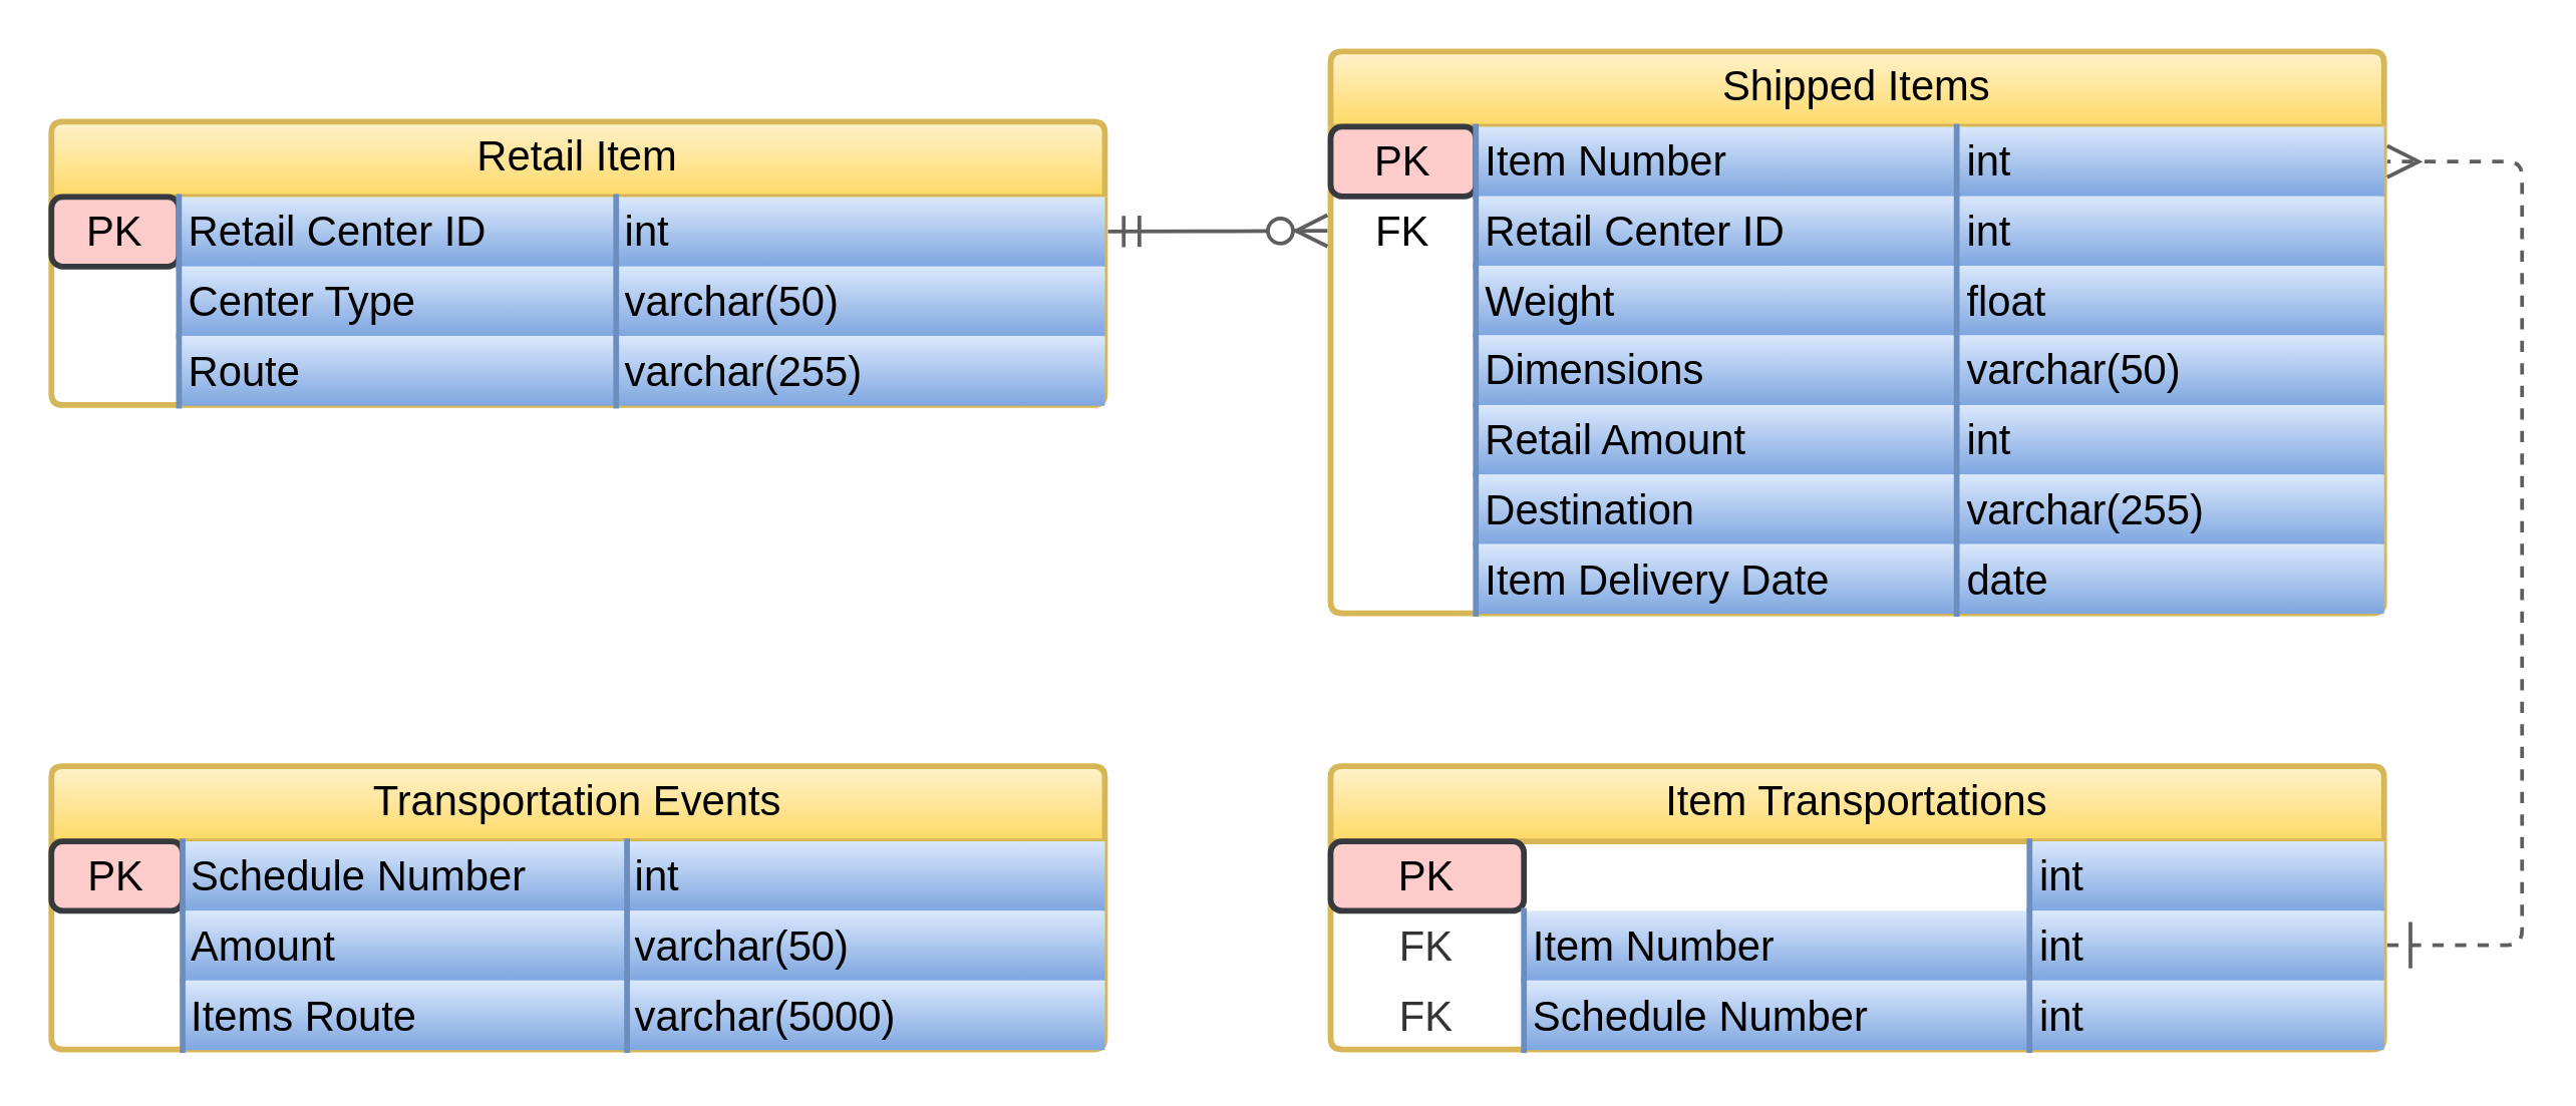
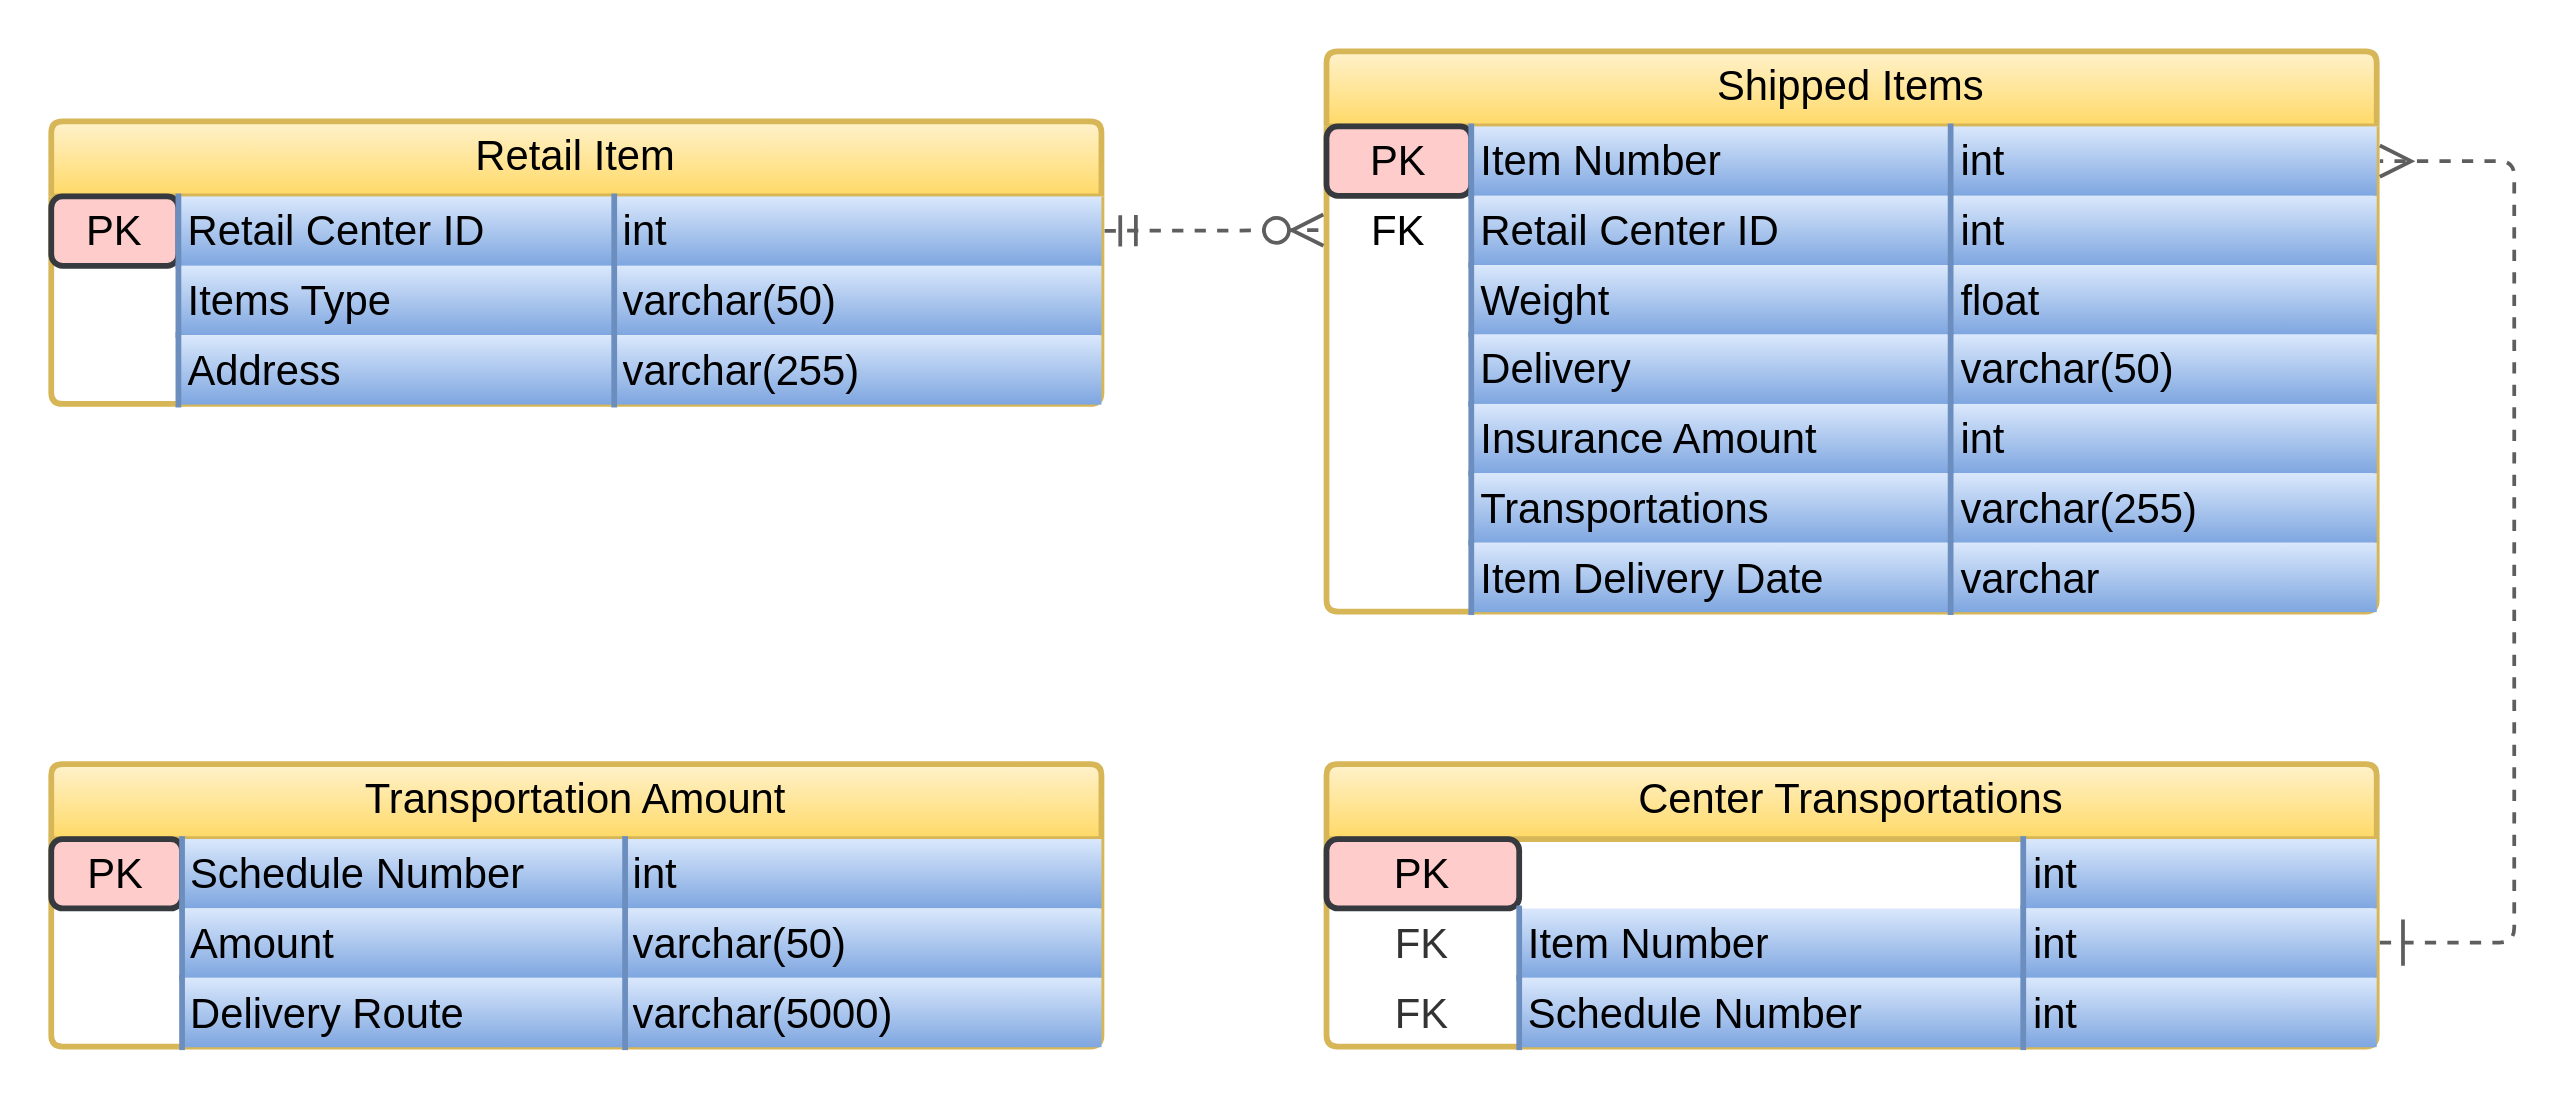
- <mxCell id="53" value="" style="html=1;jettySize=18;whiteSpace=wrap;fontSize=13;strokeColor=#5E5E5E;strokeWidth=1.5;rounded=1;arcSize=12;edgeStyle=orthogonalEdgeStyle;startArrow=ERmandOne;startSize=10;;endArrow=ERzeroToMany;endSize=10;;exitX=1.003;exitY=0.387;exitPerimeter=0;entryX=-0.003;entryY=0.319;entryPerimeter=0;" parent="1" source="24" target="2" edge="1"><mxGeometry width="100" height="100" relative="1" as="geometry"><Array as="points" /></mxGeometry></mxCell>
+ <mxCell id="53" value="" style="html=1;jettySize=18;whiteSpace=wrap;fontSize=13;strokeColor=#5E5E5E;strokeWidth=1.5;rounded=1;arcSize=12;edgeStyle=orthogonalEdgeStyle;startArrow=ERmandOne;startSize=10;endArrow=ERzeroToMany;endSize=10;exitX=1.003;exitY=0.387;exitPerimeter=0;entryX=-0.003;entryY=0.319;entryPerimeter=0;dashed=1;" parent="1" source="24" target="2" edge="1"><mxGeometry width="100" height="100" relative="1" as="geometry"><Array as="points" /></mxGeometry></mxCell>
- <mxCell id="29" value="Center Type" style="shape=partialRectangle;top=0;right=0;bottom=0;part=1;resizeHeight=0;align=left;verticalAlign=top;spacingLeft=4;spacingRight=4;overflow=hidden;rotatable=0;points=[[0,0.5],[1,0.5]];portConstraint=eastwest;whiteSpace=wrap;swimlaneFillColor=#ffffff;whiteSpace=wrap;fontSize=16.7;fillColor=#dae8fc;strokeOpacity=100;whiteSpace=wrap;spacing=0;strokeColor=#6c8ebf;rounded=1;absoluteArcSize=1;arcSize=9;strokeWidth=2.3;gradientColor=#7ea6e0;" parent="24" vertex="1"><mxGeometry x="50.855" y="57.75" width="174.281" height="27.75" as="geometry" /></mxCell>
+ <mxCell id="29" value="Items Type" style="shape=partialRectangle;top=0;right=0;bottom=0;part=1;resizeHeight=0;align=left;verticalAlign=top;spacingLeft=4;spacingRight=4;overflow=hidden;rotatable=0;points=[[0,0.5],[1,0.5]];portConstraint=eastwest;whiteSpace=wrap;swimlaneFillColor=#ffffff;whiteSpace=wrap;fontSize=16.7;fillColor=#dae8fc;strokeOpacity=100;whiteSpace=wrap;spacing=0;strokeColor=#6c8ebf;rounded=1;absoluteArcSize=1;arcSize=9;strokeWidth=2.3;gradientColor=#7ea6e0;" parent="24" vertex="1"><mxGeometry x="50.855" y="57.75" width="174.281" height="27.75" as="geometry" /></mxCell>
- <mxCell id="13" value="Dimensions" style="shape=partialRectangle;top=0;right=0;bottom=0;part=1;resizeHeight=0;align=left;verticalAlign=top;spacingLeft=4;spacingRight=4;overflow=hidden;rotatable=0;points=[[0,0.5],[1,0.5]];portConstraint=eastwest;whiteSpace=wrap;swimlaneFillColor=#ffffff;whiteSpace=wrap;fontSize=16.7;fillColor=#dae8fc;strokeOpacity=100;whiteSpace=wrap;spacing=0;strokeColor=#6c8ebf;rounded=1;absoluteArcSize=1;arcSize=9;strokeWidth=2.3;gradientColor=#7ea6e0;" parent="2" vertex="1"><mxGeometry x="57.889" y="113.25" width="191.709" height="27.75" as="geometry" /></mxCell>
+ <mxCell id="13" value="Delivery" style="shape=partialRectangle;top=0;right=0;bottom=0;part=1;resizeHeight=0;align=left;verticalAlign=top;spacingLeft=4;spacingRight=4;overflow=hidden;rotatable=0;points=[[0,0.5],[1,0.5]];portConstraint=eastwest;whiteSpace=wrap;swimlaneFillColor=#ffffff;whiteSpace=wrap;fontSize=16.7;fillColor=#dae8fc;strokeOpacity=100;whiteSpace=wrap;spacing=0;strokeColor=#6c8ebf;rounded=1;absoluteArcSize=1;arcSize=9;strokeWidth=2.3;gradientColor=#7ea6e0;" parent="2" vertex="1"><mxGeometry x="57.889" y="113.25" width="191.709" height="27.75" as="geometry" /></mxCell>
- <mxCell id="32" value="Route" style="shape=partialRectangle;top=0;right=0;bottom=0;part=1;resizeHeight=0;align=left;verticalAlign=top;spacingLeft=4;spacingRight=4;overflow=hidden;rotatable=0;points=[[0,0.5],[1,0.5]];portConstraint=eastwest;whiteSpace=wrap;swimlaneFillColor=#ffffff;whiteSpace=wrap;fontSize=16.7;fillColor=#dae8fc;strokeOpacity=100;whiteSpace=wrap;spacing=0;strokeColor=#6c8ebf;rounded=1;absoluteArcSize=1;arcSize=9;strokeWidth=2.3;gradientColor=#7ea6e0;" parent="24" vertex="1"><mxGeometry x="50.855" y="85.5" width="174.281" height="27.75" as="geometry" /></mxCell>
+ <mxCell id="32" value="Address" style="shape=partialRectangle;top=0;right=0;bottom=0;part=1;resizeHeight=0;align=left;verticalAlign=top;spacingLeft=4;spacingRight=4;overflow=hidden;rotatable=0;points=[[0,0.5],[1,0.5]];portConstraint=eastwest;whiteSpace=wrap;swimlaneFillColor=#ffffff;whiteSpace=wrap;fontSize=16.7;fillColor=#dae8fc;strokeOpacity=100;whiteSpace=wrap;spacing=0;strokeColor=#6c8ebf;rounded=1;absoluteArcSize=1;arcSize=9;strokeWidth=2.3;gradientColor=#7ea6e0;" parent="24" vertex="1"><mxGeometry x="50.855" y="85.5" width="174.281" height="27.75" as="geometry" /></mxCell>
- <mxCell id="16" value="Retail Amount" style="shape=partialRectangle;top=0;right=0;bottom=0;part=1;resizeHeight=0;align=left;verticalAlign=top;spacingLeft=4;spacingRight=4;overflow=hidden;rotatable=0;points=[[0,0.5],[1,0.5]];portConstraint=eastwest;whiteSpace=wrap;swimlaneFillColor=#ffffff;whiteSpace=wrap;fontSize=16.7;fillColor=#dae8fc;strokeOpacity=100;whiteSpace=wrap;spacing=0;strokeColor=#6c8ebf;rounded=1;absoluteArcSize=1;arcSize=9;strokeWidth=2.3;gradientColor=#7ea6e0;" parent="2" vertex="1"><mxGeometry x="57.889" y="141" width="191.709" height="27.75" as="geometry" /></mxCell>
+ <mxCell id="16" value="Insurance Amount" style="shape=partialRectangle;top=0;right=0;bottom=0;part=1;resizeHeight=0;align=left;verticalAlign=top;spacingLeft=4;spacingRight=4;overflow=hidden;rotatable=0;points=[[0,0.5],[1,0.5]];portConstraint=eastwest;whiteSpace=wrap;swimlaneFillColor=#ffffff;whiteSpace=wrap;fontSize=16.7;fillColor=#dae8fc;strokeOpacity=100;whiteSpace=wrap;spacing=0;strokeColor=#6c8ebf;rounded=1;absoluteArcSize=1;arcSize=9;strokeWidth=2.3;gradientColor=#7ea6e0;" parent="2" vertex="1"><mxGeometry x="57.889" y="141" width="191.709" height="27.75" as="geometry" /></mxCell>
- <mxCell id="19" value="Destination" style="shape=partialRectangle;top=0;right=0;bottom=0;part=1;resizeHeight=0;align=left;verticalAlign=top;spacingLeft=4;spacingRight=4;overflow=hidden;rotatable=0;points=[[0,0.5],[1,0.5]];portConstraint=eastwest;whiteSpace=wrap;swimlaneFillColor=#ffffff;whiteSpace=wrap;fontSize=16.7;fillColor=#dae8fc;strokeOpacity=100;whiteSpace=wrap;spacing=0;strokeColor=#6c8ebf;rounded=1;absoluteArcSize=1;arcSize=9;strokeWidth=2.3;gradientColor=#7ea6e0;" parent="2" vertex="1"><mxGeometry x="57.889" y="168.75" width="191.709" height="27.75" as="geometry" /></mxCell>
+ <mxCell id="19" value="Transportations" style="shape=partialRectangle;top=0;right=0;bottom=0;part=1;resizeHeight=0;align=left;verticalAlign=top;spacingLeft=4;spacingRight=4;overflow=hidden;rotatable=0;points=[[0,0.5],[1,0.5]];portConstraint=eastwest;whiteSpace=wrap;swimlaneFillColor=#ffffff;whiteSpace=wrap;fontSize=16.7;fillColor=#dae8fc;strokeOpacity=100;whiteSpace=wrap;spacing=0;strokeColor=#6c8ebf;rounded=1;absoluteArcSize=1;arcSize=9;strokeWidth=2.3;gradientColor=#7ea6e0;" parent="2" vertex="1"><mxGeometry x="57.889" y="168.75" width="191.709" height="27.75" as="geometry" /></mxCell>
- <mxCell id="23" value="date" style="shape=partialRectangle;top=0;right=0;bottom=0;part=1;resizeHeight=0;align=left;verticalAlign=top;spacingLeft=4;spacingRight=4;overflow=hidden;rotatable=0;points=[[0,0.5],[1,0.5]];portConstraint=eastwest;whiteSpace=wrap;swimlaneFillColor=#ffffff;whiteSpace=wrap;fontSize=16.7;fillColor=#dae8fc;strokeOpacity=100;whiteSpace=wrap;spacing=0;strokeColor=#6c8ebf;rounded=1;absoluteArcSize=1;arcSize=9;strokeWidth=2.3;gradientColor=#7ea6e0;" parent="2" vertex="1"><mxGeometry x="249.598" y="196.5" width="170.402" height="27.75" as="geometry" /></mxCell>
+ <mxCell id="23" value="varchar" style="shape=partialRectangle;top=0;right=0;bottom=0;part=1;resizeHeight=0;align=left;verticalAlign=top;spacingLeft=4;spacingRight=4;overflow=hidden;rotatable=0;points=[[0,0.5],[1,0.5]];portConstraint=eastwest;whiteSpace=wrap;swimlaneFillColor=#ffffff;whiteSpace=wrap;fontSize=16.7;fillColor=#dae8fc;strokeOpacity=100;whiteSpace=wrap;spacing=0;strokeColor=#6c8ebf;rounded=1;absoluteArcSize=1;arcSize=9;strokeWidth=2.3;gradientColor=#7ea6e0;" parent="2" vertex="1"><mxGeometry x="249.598" y="196.5" width="170.402" height="27.75" as="geometry" /></mxCell>
- <mxCell id="34" value="Transportation Events" style="html=1;overflow=block;blockSpacing=1;whiteSpace=wrap;swimlane;resizeParent=1;resizeParentMax=0;resizeLast=0;collapsible=0;marginBottom=0;fontStyle=0;swimlaneFillColor=#ffffff;startSize=30;whiteSpace=wrap;fontSize=16.7;whiteSpace=wrap;spacing=0;strokeColor=#d6b656;strokeOpacity=100;rounded=1;absoluteArcSize=1;arcSize=9;strokeWidth=2.3;gradientColor=#ffd966;fillColor=#fff2cc;" parent="1" vertex="1"><mxGeometry x="20" y="305" width="420" height="113" as="geometry" /></mxCell>
+ <mxCell id="34" value="Transportation Amount" style="html=1;overflow=block;blockSpacing=1;whiteSpace=wrap;swimlane;resizeParent=1;resizeParentMax=0;resizeLast=0;collapsible=0;marginBottom=0;fontStyle=0;swimlaneFillColor=#ffffff;startSize=30;whiteSpace=wrap;fontSize=16.7;whiteSpace=wrap;spacing=0;strokeColor=#d6b656;strokeOpacity=100;rounded=1;absoluteArcSize=1;arcSize=9;strokeWidth=2.3;gradientColor=#ffd966;fillColor=#fff2cc;" parent="1" vertex="1"><mxGeometry x="20" y="305" width="420" height="113" as="geometry" /></mxCell>
- <mxCell id="44" value="Item Transportations" style="html=1;overflow=block;blockSpacing=1;whiteSpace=wrap;swimlane;resizeParent=1;resizeParentMax=0;resizeLast=0;collapsible=0;marginBottom=0;fontStyle=0;swimlaneFillColor=#ffffff;startSize=30;whiteSpace=wrap;fontSize=16.7;whiteSpace=wrap;spacing=0;strokeColor=#d6b656;strokeOpacity=100;rounded=1;absoluteArcSize=1;arcSize=9;strokeWidth=2.3;gradientColor=#ffd966;fillColor=#fff2cc;" parent="1" vertex="1"><mxGeometry x="530" y="305" width="420" height="113" as="geometry" /></mxCell>
+ <mxCell id="44" value="Center Transportations" style="html=1;overflow=block;blockSpacing=1;whiteSpace=wrap;swimlane;resizeParent=1;resizeParentMax=0;resizeLast=0;collapsible=0;marginBottom=0;fontStyle=0;swimlaneFillColor=#ffffff;startSize=30;whiteSpace=wrap;fontSize=16.7;whiteSpace=wrap;spacing=0;strokeColor=#d6b656;strokeOpacity=100;rounded=1;absoluteArcSize=1;arcSize=9;strokeWidth=2.3;gradientColor=#ffd966;fillColor=#fff2cc;" parent="1" vertex="1"><mxGeometry x="530" y="305" width="420" height="113" as="geometry" /></mxCell>
- <mxCell id="42" value="Items Route" style="shape=partialRectangle;top=0;right=0;bottom=0;part=1;resizeHeight=0;align=left;verticalAlign=top;spacingLeft=4;spacingRight=4;overflow=hidden;rotatable=0;points=[[0,0.5],[1,0.5]];portConstraint=eastwest;whiteSpace=wrap;swimlaneFillColor=#ffffff;whiteSpace=wrap;fontSize=16.7;fillColor=#dae8fc;strokeOpacity=100;whiteSpace=wrap;spacing=0;strokeColor=#6c8ebf;rounded=1;absoluteArcSize=1;arcSize=9;strokeWidth=2.3;gradientColor=#7ea6e0;" parent="34" vertex="1"><mxGeometry x="52.307" y="85.5" width="177.186" height="27.75" as="geometry" /></mxCell>
+ <mxCell id="42" value="Delivery Route" style="shape=partialRectangle;top=0;right=0;bottom=0;part=1;resizeHeight=0;align=left;verticalAlign=top;spacingLeft=4;spacingRight=4;overflow=hidden;rotatable=0;points=[[0,0.5],[1,0.5]];portConstraint=eastwest;whiteSpace=wrap;swimlaneFillColor=#ffffff;whiteSpace=wrap;fontSize=16.7;fillColor=#dae8fc;strokeOpacity=100;whiteSpace=wrap;spacing=0;strokeColor=#6c8ebf;rounded=1;absoluteArcSize=1;arcSize=9;strokeWidth=2.3;gradientColor=#7ea6e0;" parent="34" vertex="1"><mxGeometry x="52.307" y="85.5" width="177.186" height="27.75" as="geometry" /></mxCell>
